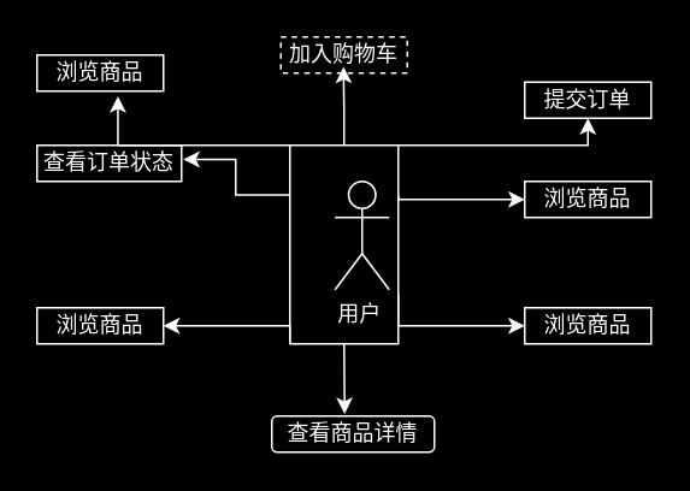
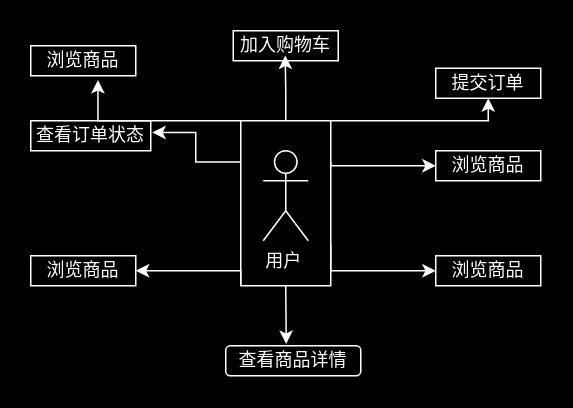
- <mxCell id="15" value="加入购物车" style="rounded=0;whiteSpace=wrap;html=1;fillColor=none;strokeColor=#FFFFFF;fontColor=#FFFFFF;dashed=1;" parent="1" vertex="1"><mxGeometry x="155" y="20" width="70" height="20" as="geometry" /></mxCell>
+ <mxCell id="15" value="加入购物车" style="rounded=0;whiteSpace=wrap;html=1;fillColor=none;strokeColor=#FFFFFF;fontColor=#FFFFFF;" parent="1" vertex="1"><mxGeometry x="155" y="20" width="70" height="20" as="geometry" /></mxCell>
- <mxCell id="7" value="用户&amp;nbsp;" style="shape=umlActor;verticalLabelPosition=bottom;verticalAlign=top;html=1;outlineConnect=0;fillColor=none;strokeColor=#FFFFFF;fontColor=#FFFFFF;" parent="1" vertex="1"><mxGeometry x="185" y="100" width="30" height="60" as="geometry" /></mxCell>
+ <mxCell id="7" value="用户&amp;nbsp;" style="shape=umlActor;verticalLabelPosition=bottom;verticalAlign=top;html=1;outlineConnect=0;fillColor=none;strokeColor=#FFFFFF;fontColor=#FFFFFF;" parent="1" vertex="1"><mxGeometry x="175" y="100" width="30" height="60" as="geometry" /></mxCell>
